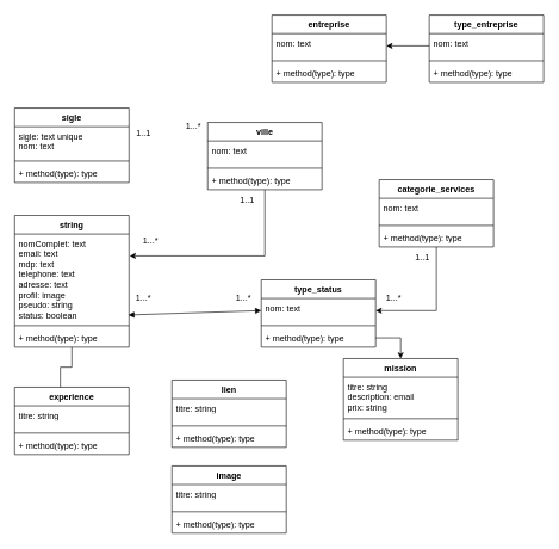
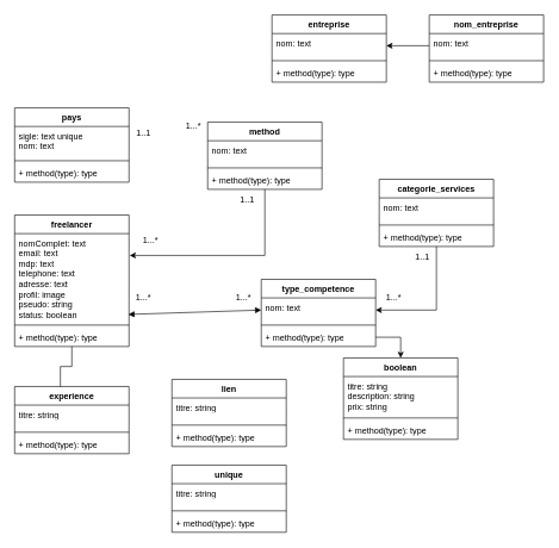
- <mxCell id="55" value="type_entreprise" style="swimlane;fontStyle=1;align=center;verticalAlign=top;childLayout=stackLayout;horizontal=1;startSize=26;horizontalStack=0;resizeParent=1;resizeParentMax=0;resizeLast=0;collapsible=1;marginBottom=0;whiteSpace=wrap;html=1;" vertex="1" parent="1"><mxGeometry x="600" y="20" width="160" height="94" as="geometry" /></mxCell>
+ <mxCell id="55" value="nom_entreprise" style="swimlane;fontStyle=1;align=center;verticalAlign=top;childLayout=stackLayout;horizontal=1;startSize=26;horizontalStack=0;resizeParent=1;resizeParentMax=0;resizeLast=0;collapsible=1;marginBottom=0;whiteSpace=wrap;html=1;" vertex="1" parent="1"><mxGeometry x="600" y="20" width="160" height="94" as="geometry" /></mxCell>
- <mxCell id="2" value="sigle" style="swimlane;fontStyle=1;align=center;verticalAlign=top;childLayout=stackLayout;horizontal=1;startSize=26;horizontalStack=0;resizeParent=1;resizeParentMax=0;resizeLast=0;collapsible=1;marginBottom=0;whiteSpace=wrap;html=1;" vertex="1" parent="1"><mxGeometry x="20" y="150" width="160" height="104" as="geometry" /></mxCell>
+ <mxCell id="2" value="pays" style="swimlane;fontStyle=1;align=center;verticalAlign=top;childLayout=stackLayout;horizontal=1;startSize=26;horizontalStack=0;resizeParent=1;resizeParentMax=0;resizeLast=0;collapsible=1;marginBottom=0;whiteSpace=wrap;html=1;" vertex="1" parent="1"><mxGeometry x="20" y="150" width="160" height="104" as="geometry" /></mxCell>
- <mxCell id="9" value="ville" style="swimlane;fontStyle=1;align=center;verticalAlign=top;childLayout=stackLayout;horizontal=1;startSize=26;horizontalStack=0;resizeParent=1;resizeParentMax=0;resizeLast=0;collapsible=1;marginBottom=0;whiteSpace=wrap;html=1;" vertex="1" parent="1"><mxGeometry x="290" y="170" width="160" height="94" as="geometry" /></mxCell>
+ <mxCell id="9" value="method" style="swimlane;fontStyle=1;align=center;verticalAlign=top;childLayout=stackLayout;horizontal=1;startSize=26;horizontalStack=0;resizeParent=1;resizeParentMax=0;resizeLast=0;collapsible=1;marginBottom=0;whiteSpace=wrap;html=1;" vertex="1" parent="1"><mxGeometry x="290" y="170" width="160" height="94" as="geometry" /></mxCell>
- <mxCell id="13" value="string" style="swimlane;fontStyle=1;align=center;verticalAlign=top;childLayout=stackLayout;horizontal=1;startSize=26;horizontalStack=0;resizeParent=1;resizeParentMax=0;resizeLast=0;collapsible=1;marginBottom=0;whiteSpace=wrap;html=1;" vertex="1" parent="1"><mxGeometry x="20" y="300" width="160" height="184" as="geometry" /></mxCell>
+ <mxCell id="13" value="freelancer" style="swimlane;fontStyle=1;align=center;verticalAlign=top;childLayout=stackLayout;horizontal=1;startSize=26;horizontalStack=0;resizeParent=1;resizeParentMax=0;resizeLast=0;collapsible=1;marginBottom=0;whiteSpace=wrap;html=1;" vertex="1" parent="1"><mxGeometry x="20" y="300" width="160" height="184" as="geometry" /></mxCell>
- <mxCell id="19" value="type_status" style="swimlane;fontStyle=1;align=center;verticalAlign=top;childLayout=stackLayout;horizontal=1;startSize=26;horizontalStack=0;resizeParent=1;resizeParentMax=0;resizeLast=0;collapsible=1;marginBottom=0;whiteSpace=wrap;html=1;" vertex="1" parent="1"><mxGeometry x="365" y="390" width="160" height="94" as="geometry" /></mxCell>
+ <mxCell id="19" value="type_competence" style="swimlane;fontStyle=1;align=center;verticalAlign=top;childLayout=stackLayout;horizontal=1;startSize=26;horizontalStack=0;resizeParent=1;resizeParentMax=0;resizeLast=0;collapsible=1;marginBottom=0;whiteSpace=wrap;html=1;" vertex="1" parent="1"><mxGeometry x="365" y="390" width="160" height="94" as="geometry" /></mxCell>
- <mxCell id="46" value="mission" style="swimlane;fontStyle=1;align=center;verticalAlign=top;childLayout=stackLayout;horizontal=1;startSize=26;horizontalStack=0;resizeParent=1;resizeParentMax=0;resizeLast=0;collapsible=1;marginBottom=0;whiteSpace=wrap;html=1;" vertex="1" parent="1"><mxGeometry x="480" y="500" width="160" height="114" as="geometry" /></mxCell>
+ <mxCell id="46" value="boolean" style="swimlane;fontStyle=1;align=center;verticalAlign=top;childLayout=stackLayout;horizontal=1;startSize=26;horizontalStack=0;resizeParent=1;resizeParentMax=0;resizeLast=0;collapsible=1;marginBottom=0;whiteSpace=wrap;html=1;" vertex="1" parent="1"><mxGeometry x="480" y="500" width="160" height="114" as="geometry" /></mxCell>
- <mxCell id="47" value="titre: string&lt;br&gt;description: email&lt;br&gt;prix: string&lt;br&gt;" style="text;strokeColor=none;fillColor=none;align=left;verticalAlign=top;spacingLeft=4;spacingRight=4;overflow=hidden;rotatable=0;points=[[0,0.5],[1,0.5]];portConstraint=eastwest;whiteSpace=wrap;html=1;" vertex="1" parent="46"><mxGeometry y="26" width="160" height="54" as="geometry" /></mxCell>
+ <mxCell id="47" value="titre: string&lt;br&gt;description: string&lt;br&gt;prix: string&lt;br&gt;" style="text;strokeColor=none;fillColor=none;align=left;verticalAlign=top;spacingLeft=4;spacingRight=4;overflow=hidden;rotatable=0;points=[[0,0.5],[1,0.5]];portConstraint=eastwest;whiteSpace=wrap;html=1;" vertex="1" parent="46"><mxGeometry y="26" width="160" height="54" as="geometry" /></mxCell>
- <mxCell id="42" value="image&lt;br&gt;" style="swimlane;fontStyle=1;align=center;verticalAlign=top;childLayout=stackLayout;horizontal=1;startSize=26;horizontalStack=0;resizeParent=1;resizeParentMax=0;resizeLast=0;collapsible=1;marginBottom=0;whiteSpace=wrap;html=1;" vertex="1" parent="1"><mxGeometry x="240" y="650" width="160" height="94" as="geometry" /></mxCell>
+ <mxCell id="42" value="unique&lt;br&gt;" style="swimlane;fontStyle=1;align=center;verticalAlign=top;childLayout=stackLayout;horizontal=1;startSize=26;horizontalStack=0;resizeParent=1;resizeParentMax=0;resizeLast=0;collapsible=1;marginBottom=0;whiteSpace=wrap;html=1;" vertex="1" parent="1"><mxGeometry x="240" y="650" width="160" height="94" as="geometry" /></mxCell>
